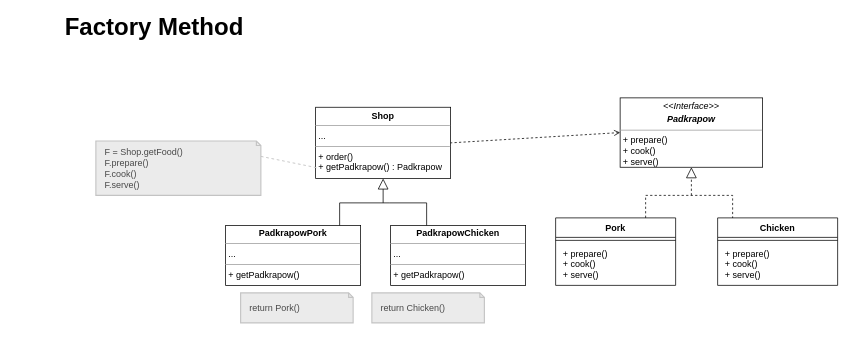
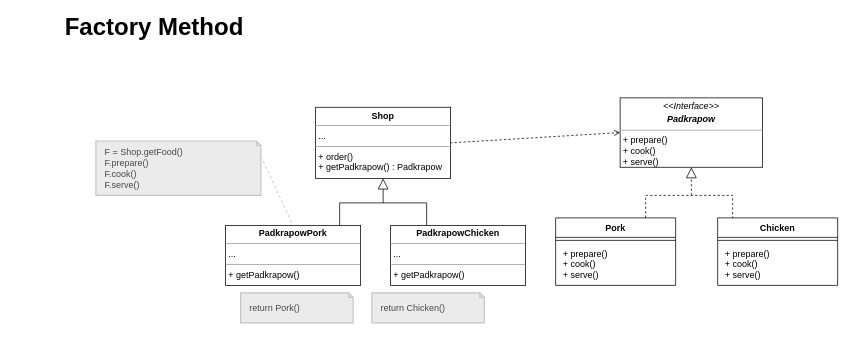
- <mxCell id="17" style="rounded=0;orthogonalLoop=1;jettySize=auto;html=1;startArrow=none;startFill=1;startSize=3;jumpStyle=none;endArrow=none;endFill=0;anchorPointDirection=0;bendable=0;editable=1;movable=1;resizable=1;rotatable=1;deletable=1;locked=0;connectable=1;backgroundOutline=0;snapToPoint=1;flowAnimation=0;strokeColor=#C3C3C3;dashed=1;shadow=0;strokeWidth=1.2;exitX=0;exitY=0;exitDx=220;exitDy=20.5;exitPerimeter=0;entryX=0.007;entryY=0.848;entryDx=0;entryDy=0;entryPerimeter=0;" parent="1" source="18" target="11" edge="1"><mxGeometry relative="1" as="geometry"><mxPoint x="330" y="220" as="sourcePoint" /><mxPoint x="380" y="220" as="targetPoint" /></mxGeometry></mxCell>
+ <mxCell id="17" style="rounded=0;orthogonalLoop=1;jettySize=auto;html=1;startArrow=none;startFill=1;startSize=3;jumpStyle=none;endArrow=none;endFill=0;anchorPointDirection=0;bendable=0;editable=1;movable=1;resizable=1;rotatable=1;deletable=1;locked=0;connectable=1;backgroundOutline=0;snapToPoint=1;flowAnimation=0;strokeColor=#C3C3C3;dashed=1;shadow=0;strokeWidth=1.2;exitX=0;exitY=0;exitDx=220;exitDy=20.5;exitPerimeter=0;" parent="1" source="18" target="13" edge="1"><mxGeometry relative="1" as="geometry"><mxPoint x="330" y="220" as="sourcePoint" /><mxPoint x="380" y="220" as="targetPoint" /></mxGeometry></mxCell>
